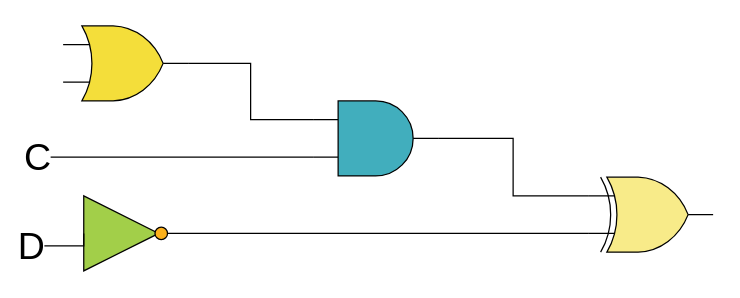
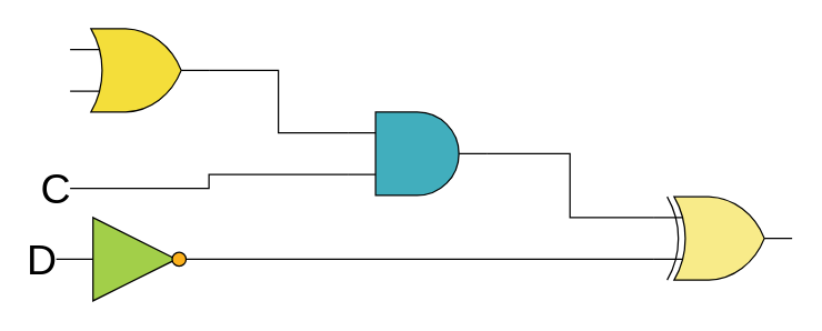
- <mxCell id="7" value="&lt;font style=&quot;font-size: 30px&quot;&gt;C&lt;/font&gt;" style="text;html=1;strokeColor=none;fillColor=none;align=center;verticalAlign=middle;whiteSpace=wrap;rounded=0;" parent="1" vertex="1"><mxGeometry x="20" y="115" width="20" height="20" as="geometry" /></mxCell>
+ <mxCell id="7" value="&lt;font style=&quot;font-size: 30px&quot;&gt;C&lt;/font&gt;" style="text;html=1;strokeColor=none;fillColor=none;align=center;verticalAlign=middle;whiteSpace=wrap;rounded=0;" parent="1" vertex="1"><mxGeometry x="30" y="125" width="20" height="20" as="geometry" /></mxCell>
- <mxCell id="9" value="&lt;font style=&quot;font-size: 30px&quot;&gt;D&lt;/font&gt;" style="text;html=1;strokeColor=none;fillColor=none;align=center;verticalAlign=middle;whiteSpace=wrap;rounded=0;" parent="1" vertex="1"><mxGeometry x="15" y="186" width="20" height="20" as="geometry" /></mxCell>
+ <mxCell id="9" value="&lt;font style=&quot;font-size: 30px&quot;&gt;D&lt;/font&gt;" style="text;html=1;strokeColor=none;fillColor=none;align=center;verticalAlign=middle;whiteSpace=wrap;rounded=0;" parent="1" vertex="1"><mxGeometry x="20" y="176" width="20" height="20" as="geometry" /></mxCell>
